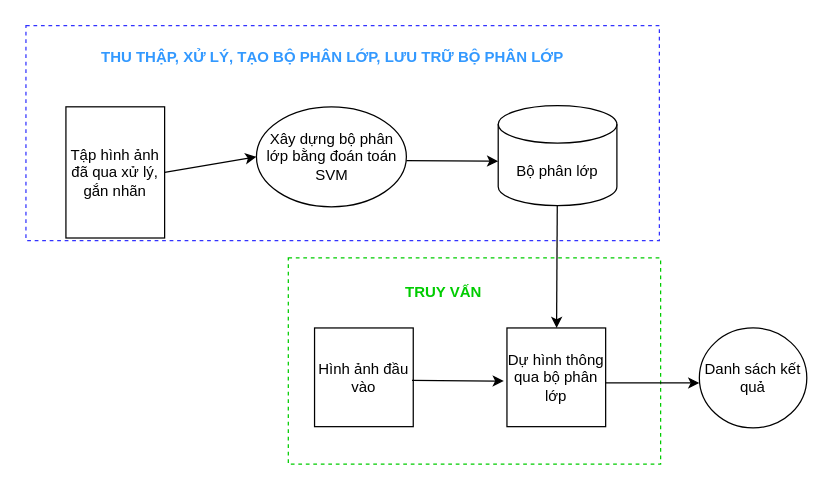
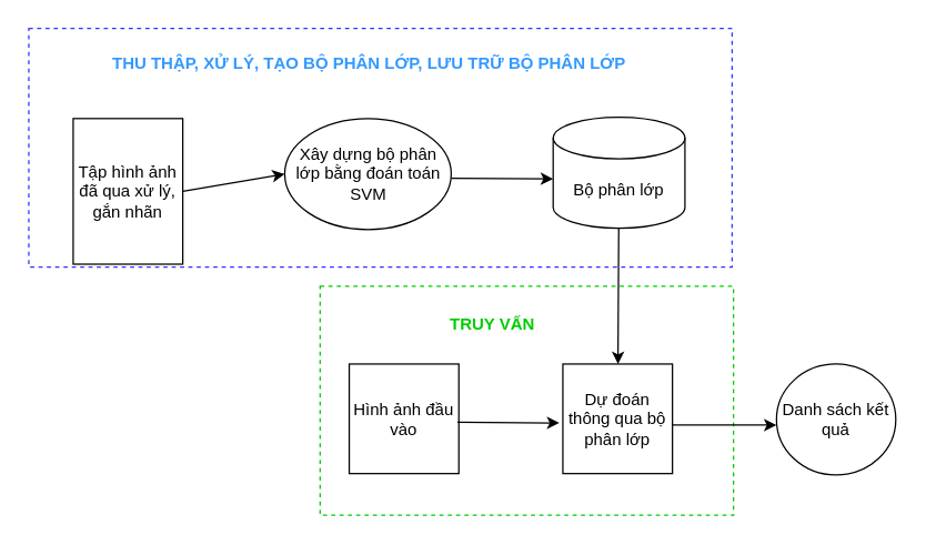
- <mxCell id="12" value="Dự hình thông qua bộ phân lớp" style="whiteSpace=wrap;html=1;aspect=fixed;strokeColor=#000000;" parent="1" vertex="1"><mxGeometry x="405" y="262" width="79" height="79" as="geometry" /></mxCell>
+ <mxCell id="12" value="Dự đoán thông qua bộ phân lớp" style="whiteSpace=wrap;html=1;aspect=fixed;strokeColor=#000000;" parent="1" vertex="1"><mxGeometry x="405" y="262" width="79" height="79" as="geometry" /></mxCell>
